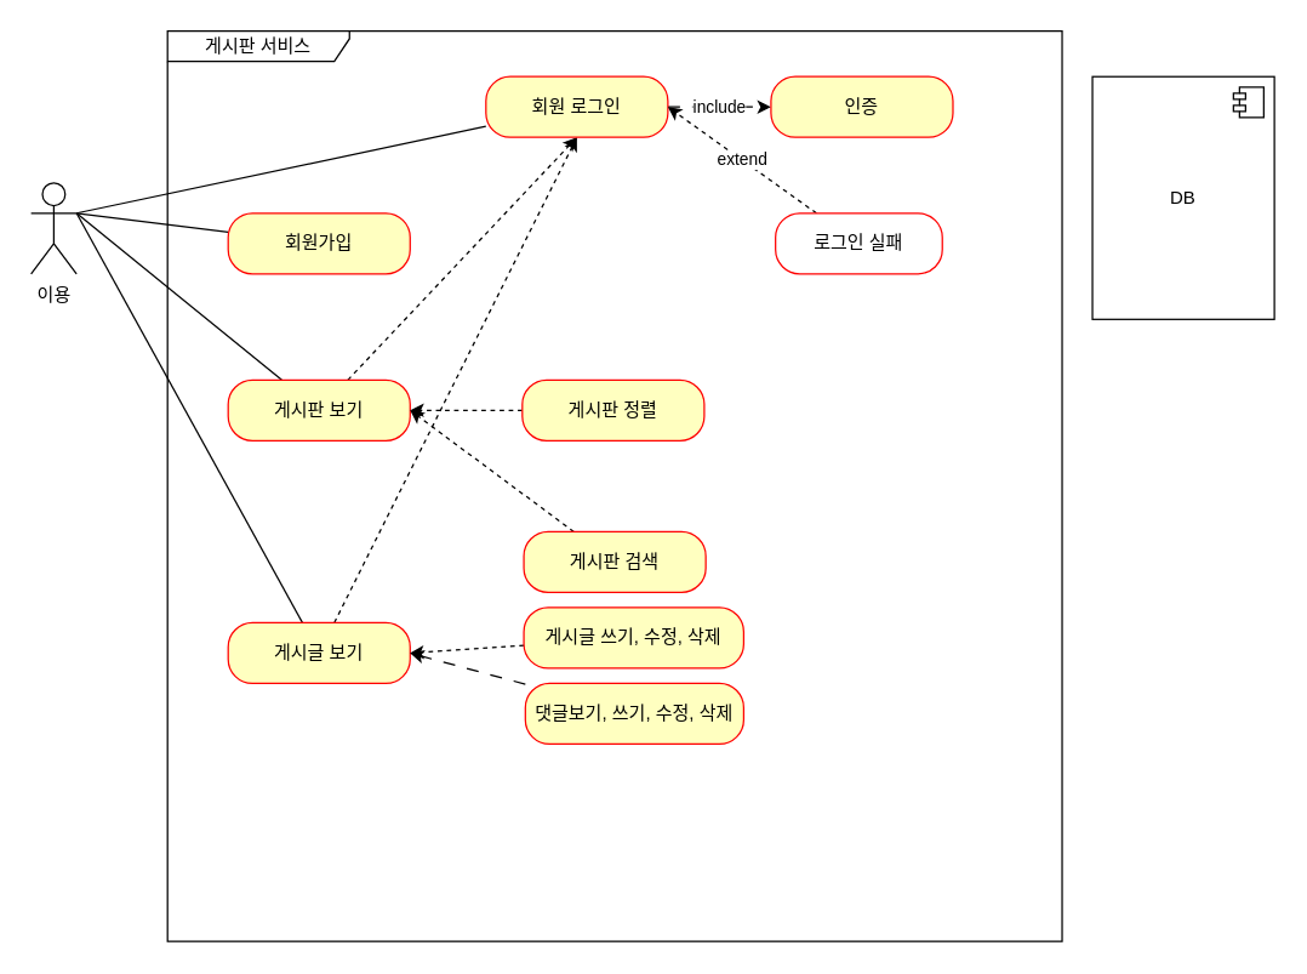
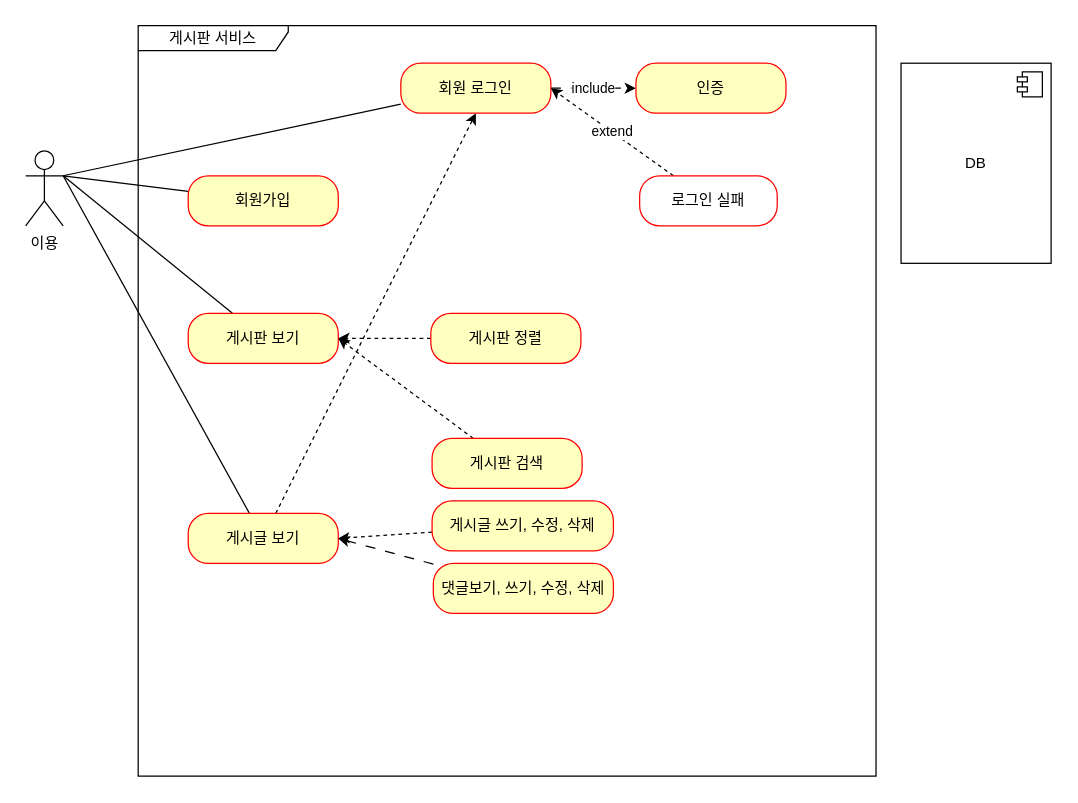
- <mxCell id="7" style="rounded=0;orthogonalLoop=1;jettySize=auto;html=1;entryX=0.5;entryY=1;entryDx=0;entryDy=0;dashed=1;" edge="1" parent="1" source="8" target="15"><mxGeometry relative="1" as="geometry" /></mxCell>
